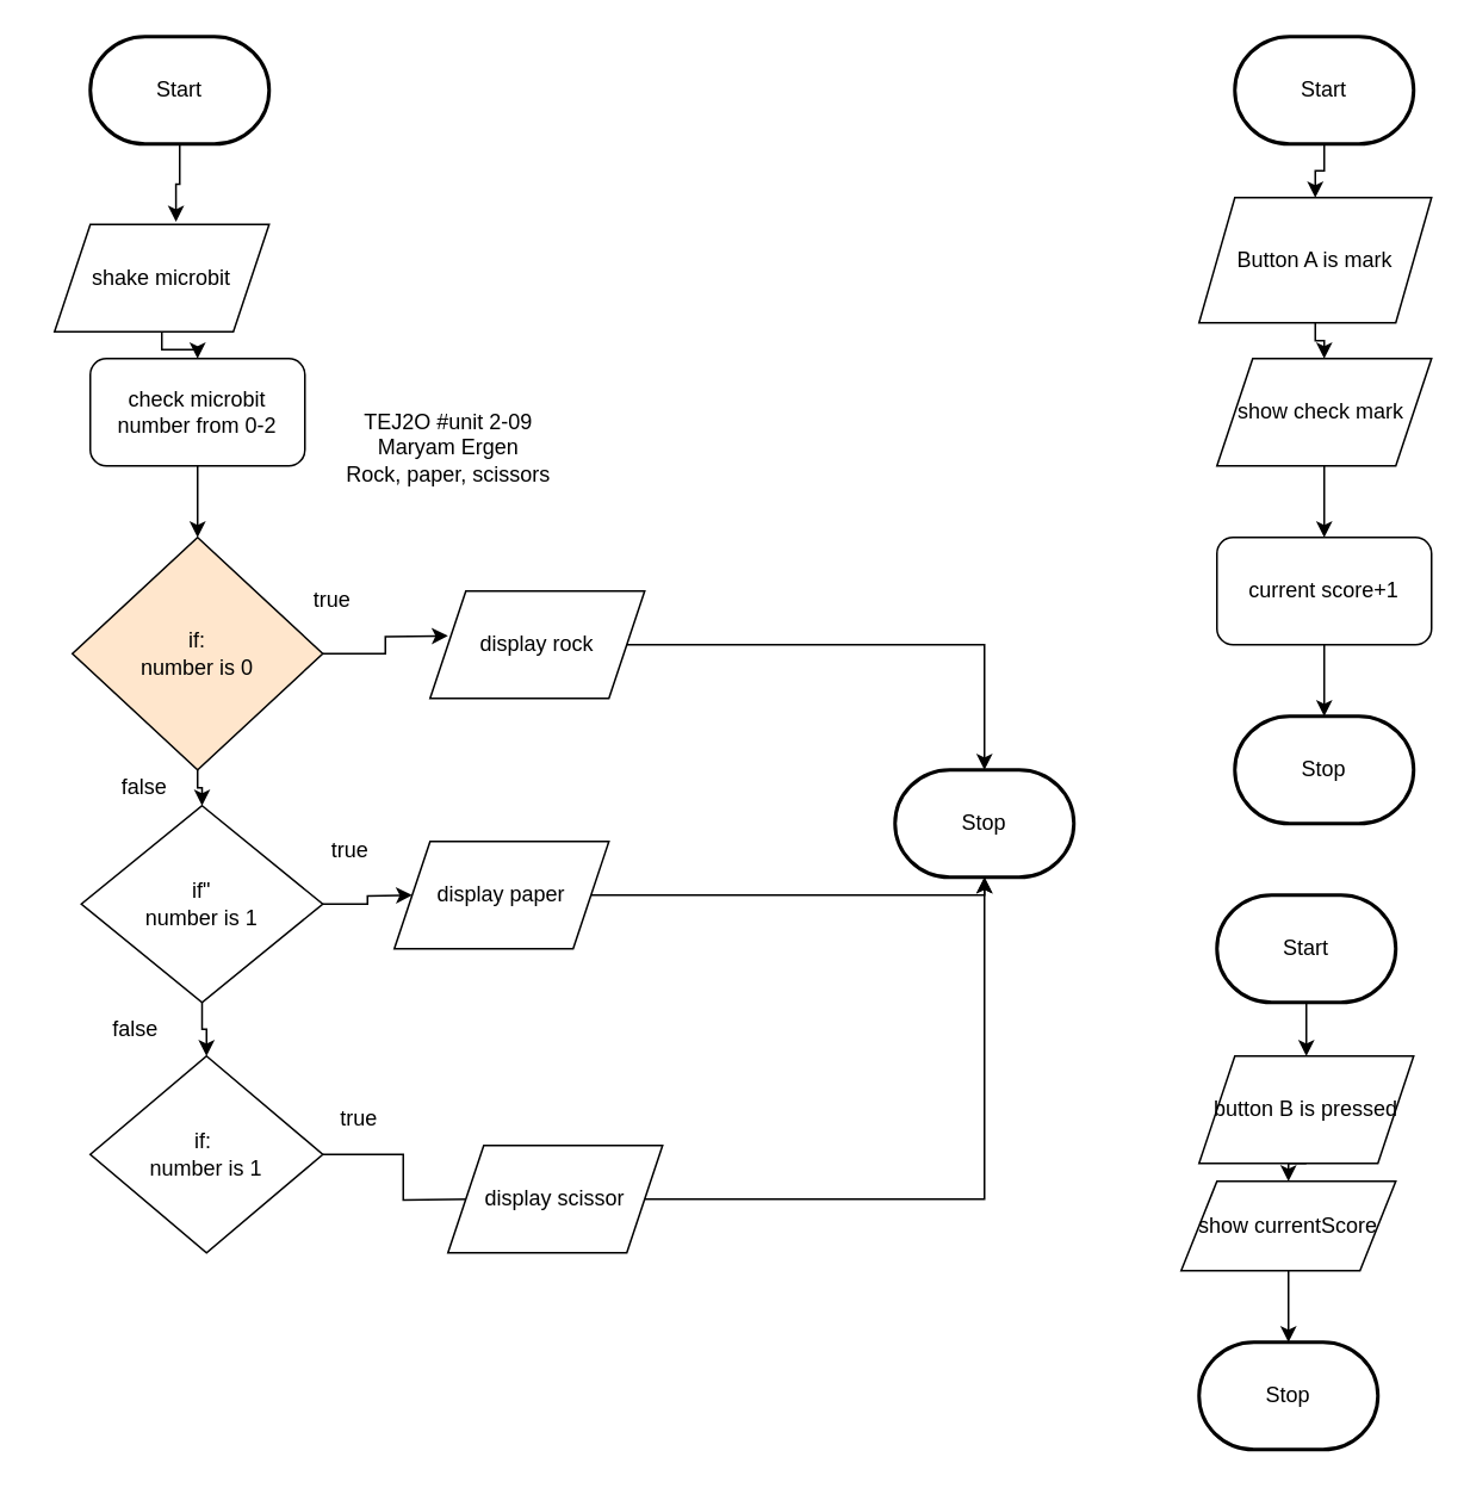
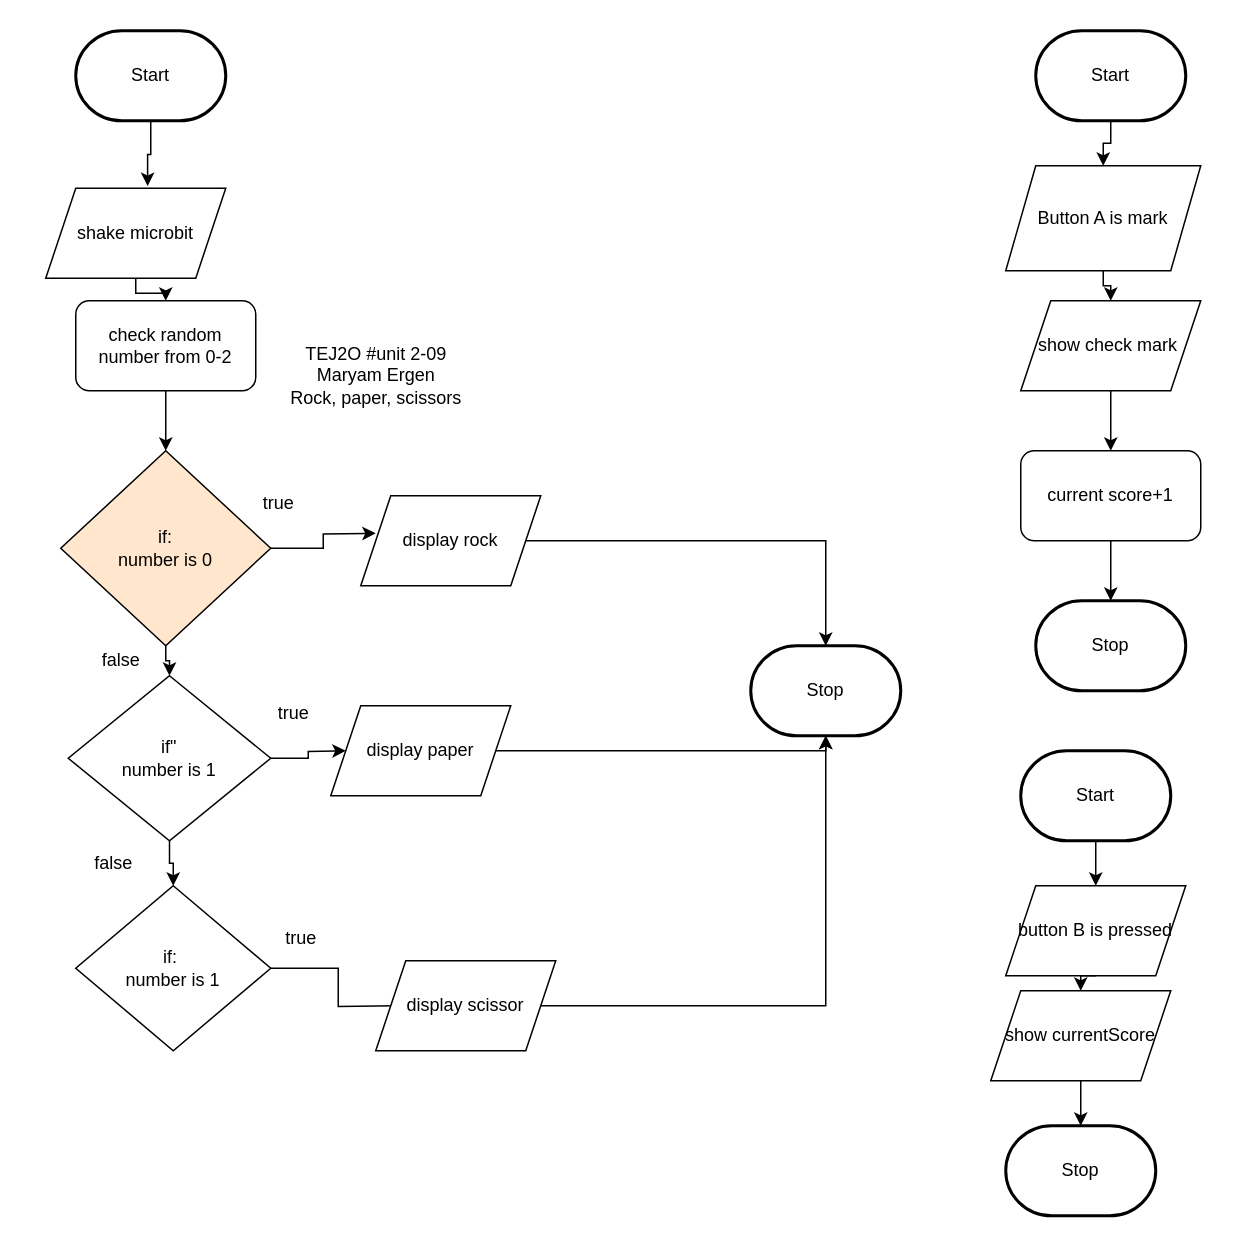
- <mxCell id="6" value="check microbit number from 0-2" style="rounded=1;whiteSpace=wrap;html=1;" vertex="1" parent="3"><mxGeometry x="30" y="80" width="120" height="60" as="geometry" /></mxCell>
+ <mxCell id="6" value="check random number from 0-2" style="rounded=1;whiteSpace=wrap;html=1;" vertex="1" parent="3"><mxGeometry x="30" y="80" width="120" height="60" as="geometry" /></mxCell>
- <mxCell id="46" value="show currentScore" style="shape=parallelogram;perimeter=parallelogramPerimeter;whiteSpace=wrap;html=1;fixedSize=1;" vertex="1" parent="1"><mxGeometry x="660" y="660" width="120" height="50" as="geometry" /></mxCell>
+ <mxCell id="46" value="show currentScore" style="shape=parallelogram;perimeter=parallelogramPerimeter;whiteSpace=wrap;html=1;fixedSize=1;" vertex="1" parent="1"><mxGeometry x="660" y="660" width="120" height="60" as="geometry" /></mxCell>
